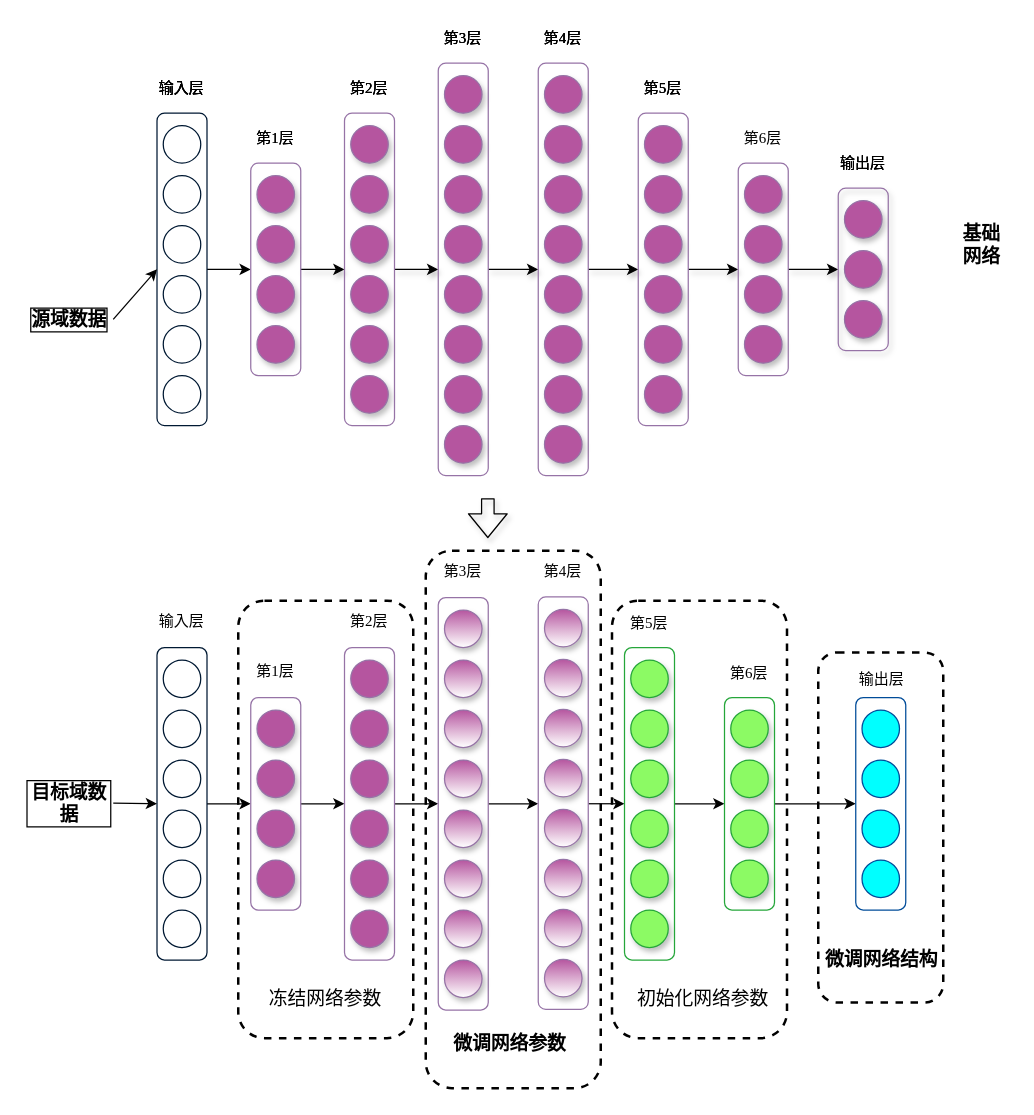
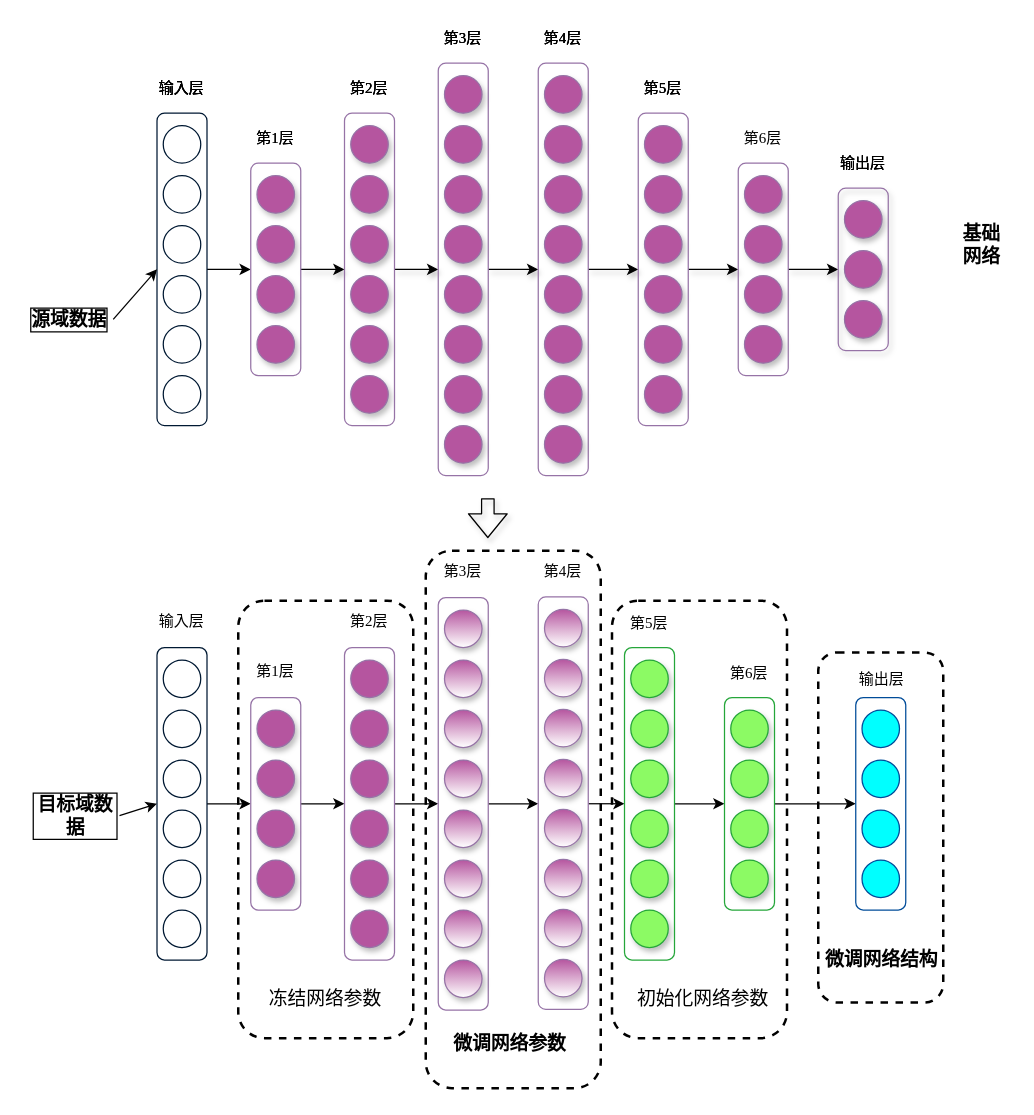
- <mxCell id="126" value="目标域数据" style="text;html=1;strokeColor=none;fillColor=none;align=center;verticalAlign=middle;whiteSpace=wrap;rounded=0;fontFamily=Times New Roman;fontSize=15;fontStyle=1;labelBorderColor=#000000;" parent="1" vertex="1"><mxGeometry x="20" y="619.5" width="70" height="45" as="geometry" /></mxCell>
+ <mxCell id="126" value="目标域数据" style="text;html=1;strokeColor=none;fillColor=none;align=center;verticalAlign=middle;whiteSpace=wrap;rounded=0;fontFamily=Times New Roman;fontSize=15;fontStyle=1;labelBorderColor=#000000;" parent="1" vertex="1"><mxGeometry x="25" y="629.5" width="70" height="45" as="geometry" /></mxCell>
